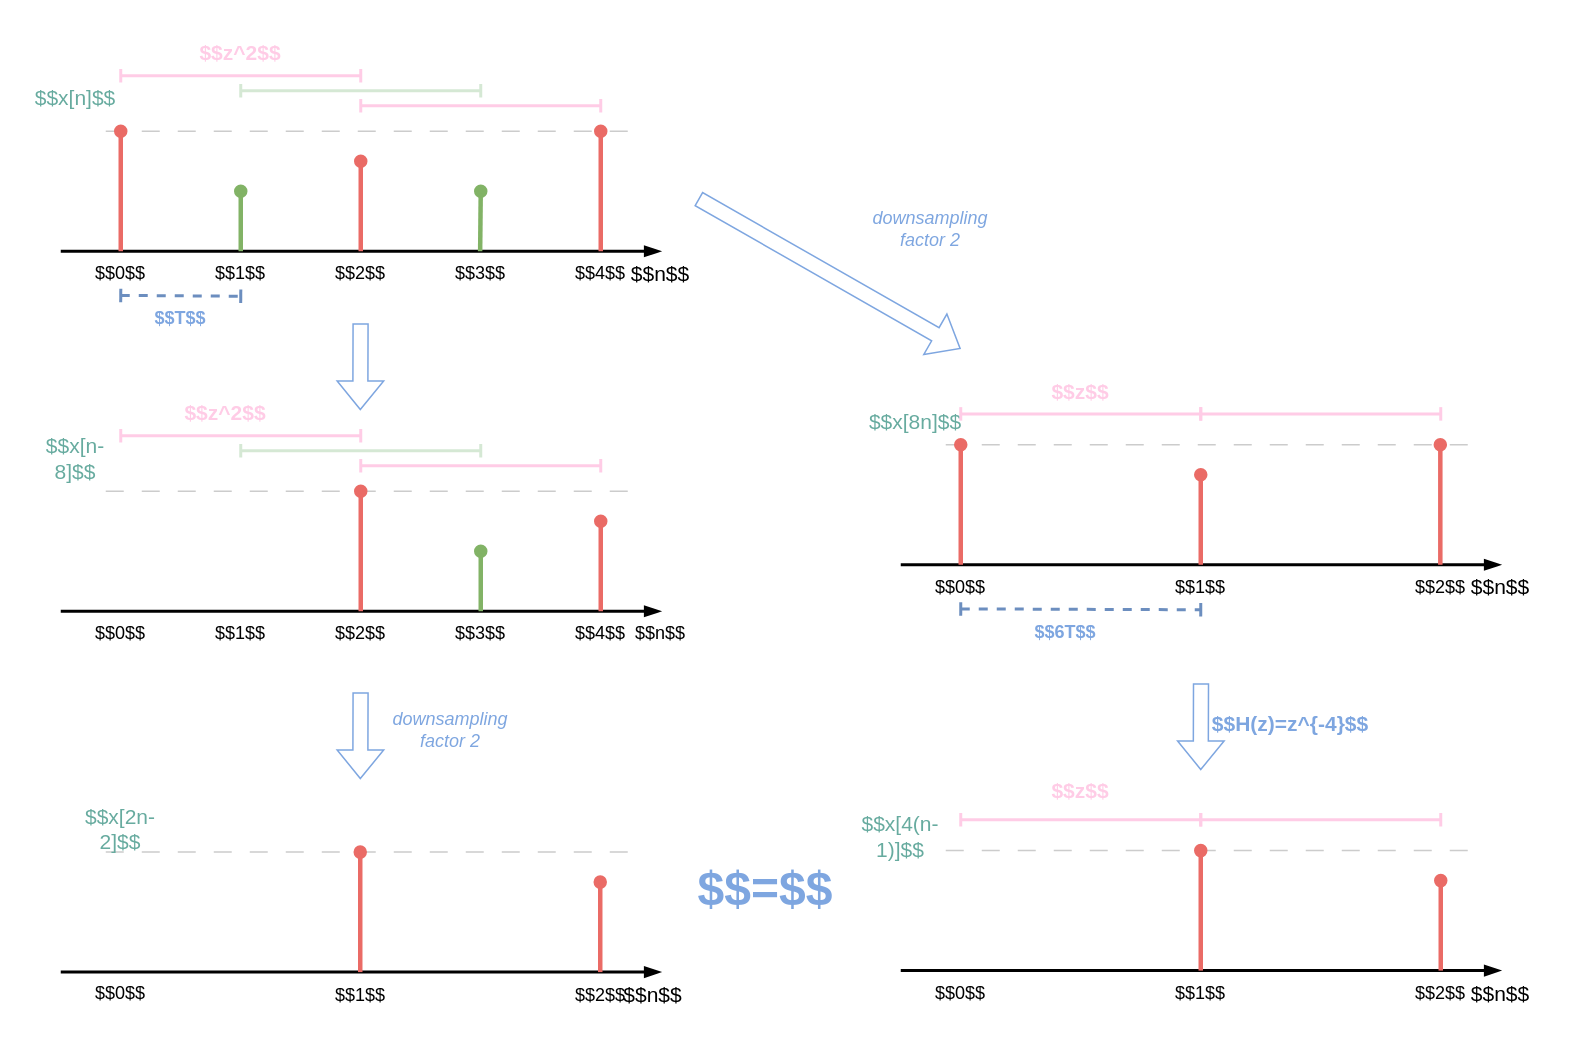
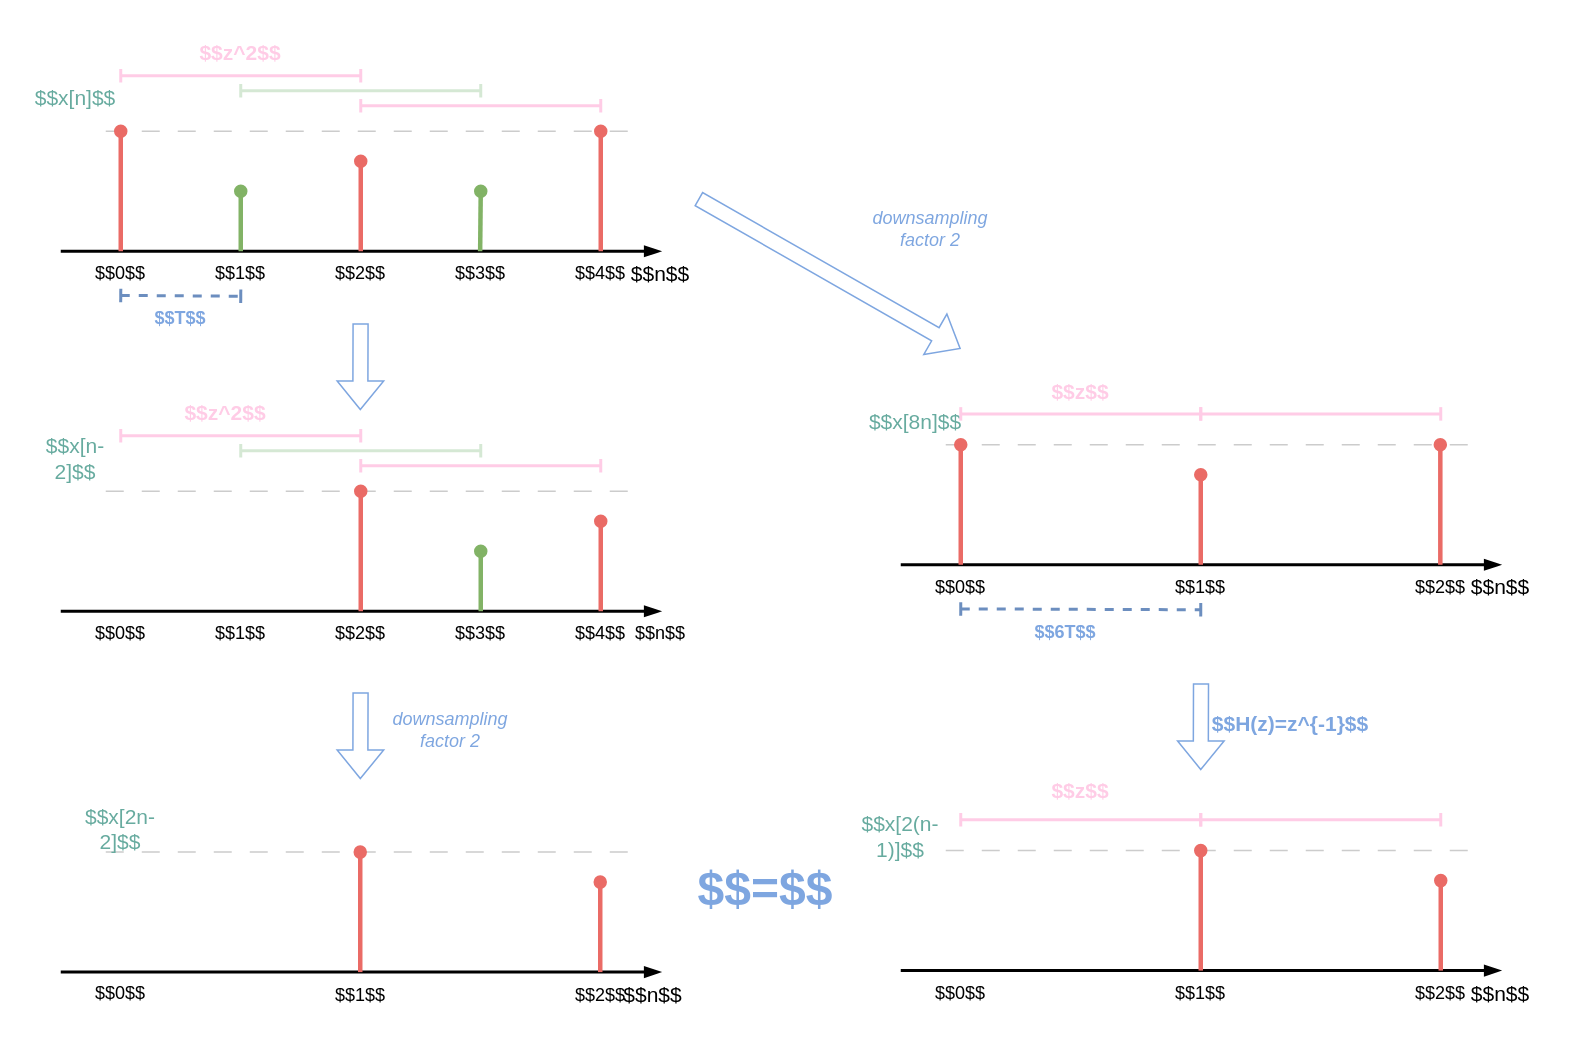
- <mxCell id="35" value="&lt;font color=&quot;#67ab9f&quot; style=&quot;font-size: 14px;&quot;&gt;$$x[n-8]$$&lt;/font&gt;" style="text;html=1;align=center;verticalAlign=middle;whiteSpace=wrap;rounded=0;" vertex="1" parent="1"><mxGeometry x="20" y="290" width="60" height="30" as="geometry" /></mxCell>
+ <mxCell id="35" value="&lt;font color=&quot;#67ab9f&quot; style=&quot;font-size: 14px;&quot;&gt;$$x[n-2]$$&lt;/font&gt;" style="text;html=1;align=center;verticalAlign=middle;whiteSpace=wrap;rounded=0;" vertex="1" parent="1"><mxGeometry x="20" y="290" width="60" height="30" as="geometry" /></mxCell>
- <mxCell id="52" value="&lt;font color=&quot;#7ea6e0&quot; style=&quot;font-size: 14px;&quot;&gt;&lt;b style=&quot;&quot;&gt;$$H(z)=z^{-4}$$&lt;/b&gt;&lt;/font&gt;" style="text;html=1;align=center;verticalAlign=middle;whiteSpace=wrap;rounded=0;" vertex="1" parent="1"><mxGeometry x="830" y="467" width="60" height="30" as="geometry" /></mxCell>
+ <mxCell id="52" value="&lt;font color=&quot;#7ea6e0&quot; style=&quot;font-size: 14px;&quot;&gt;&lt;b style=&quot;&quot;&gt;$$H(z)=z^{-1}$$&lt;/b&gt;&lt;/font&gt;" style="text;html=1;align=center;verticalAlign=middle;whiteSpace=wrap;rounded=0;" vertex="1" parent="1"><mxGeometry x="830" y="467" width="60" height="30" as="geometry" /></mxCell>
- <mxCell id="80" value="&lt;font color=&quot;#67ab9f&quot; style=&quot;font-size: 14px;&quot;&gt;$$x[4(n-1)]$$&lt;/font&gt;" style="text;html=1;align=center;verticalAlign=middle;whiteSpace=wrap;rounded=0;" vertex="1" parent="1"><mxGeometry x="570" y="542" width="60" height="30" as="geometry" /></mxCell>
+ <mxCell id="80" value="&lt;font color=&quot;#67ab9f&quot; style=&quot;font-size: 14px;&quot;&gt;$$x[2(n-1)]$$&lt;/font&gt;" style="text;html=1;align=center;verticalAlign=middle;whiteSpace=wrap;rounded=0;" vertex="1" parent="1"><mxGeometry x="570" y="542" width="60" height="30" as="geometry" /></mxCell>
